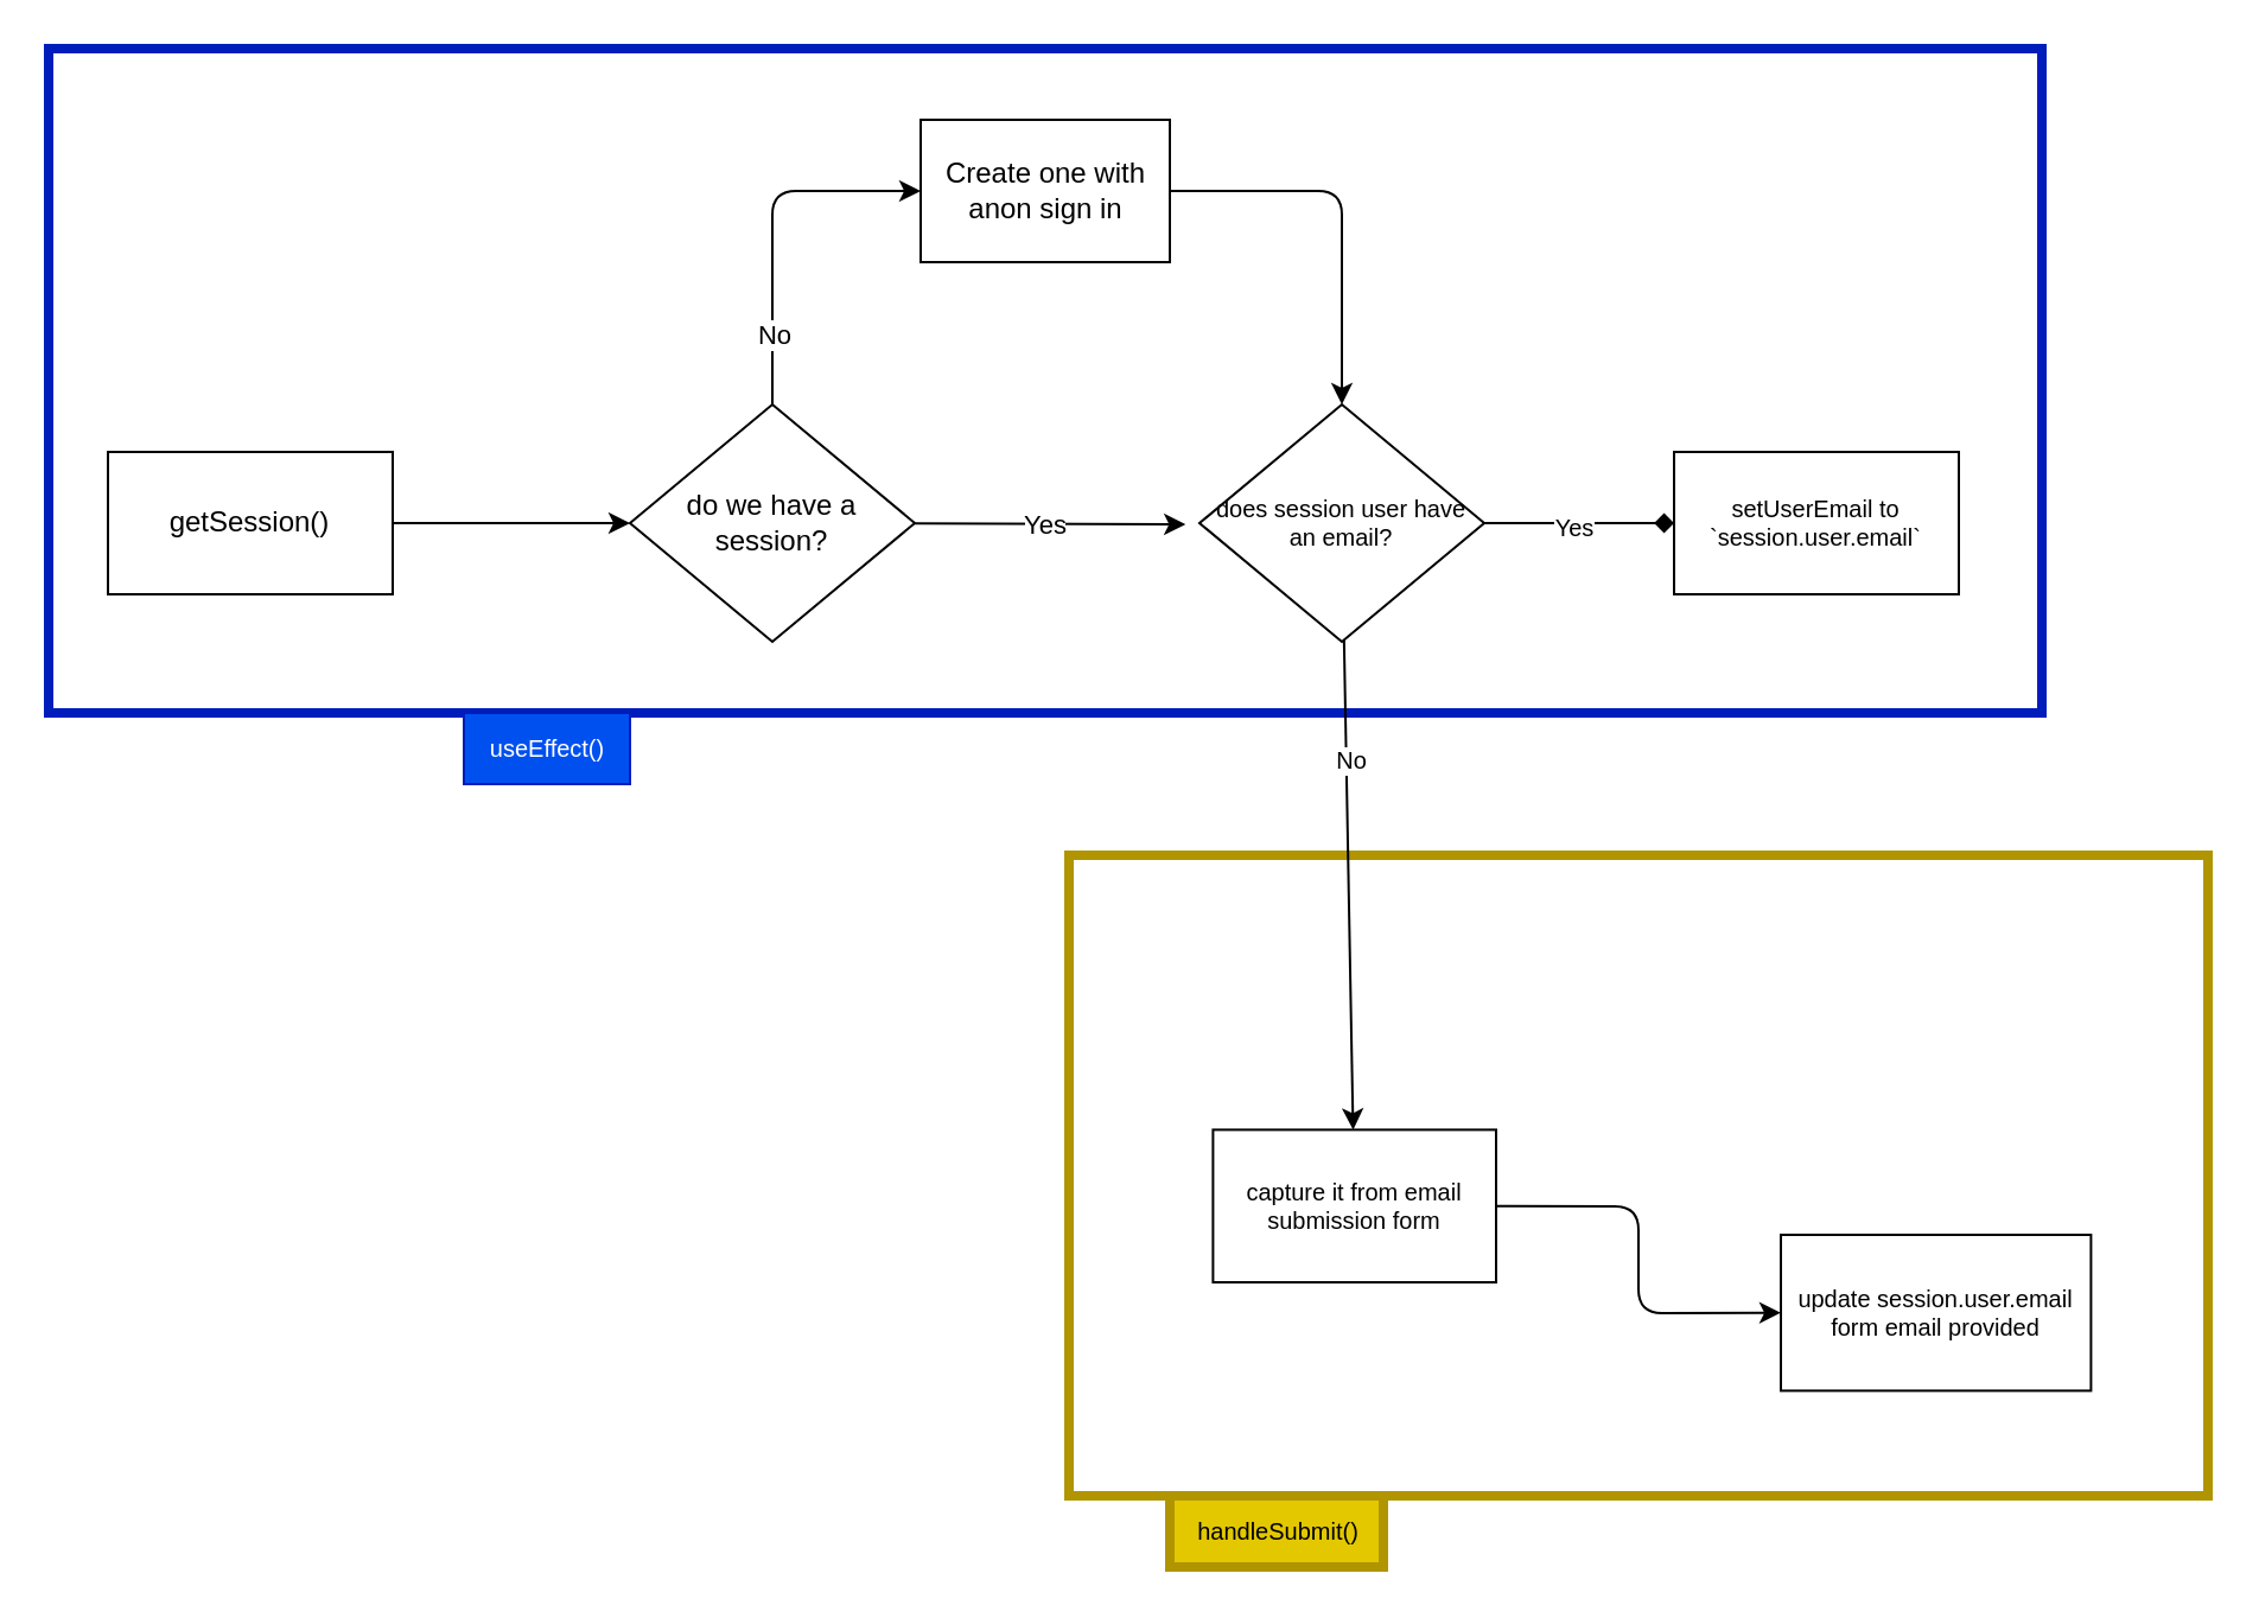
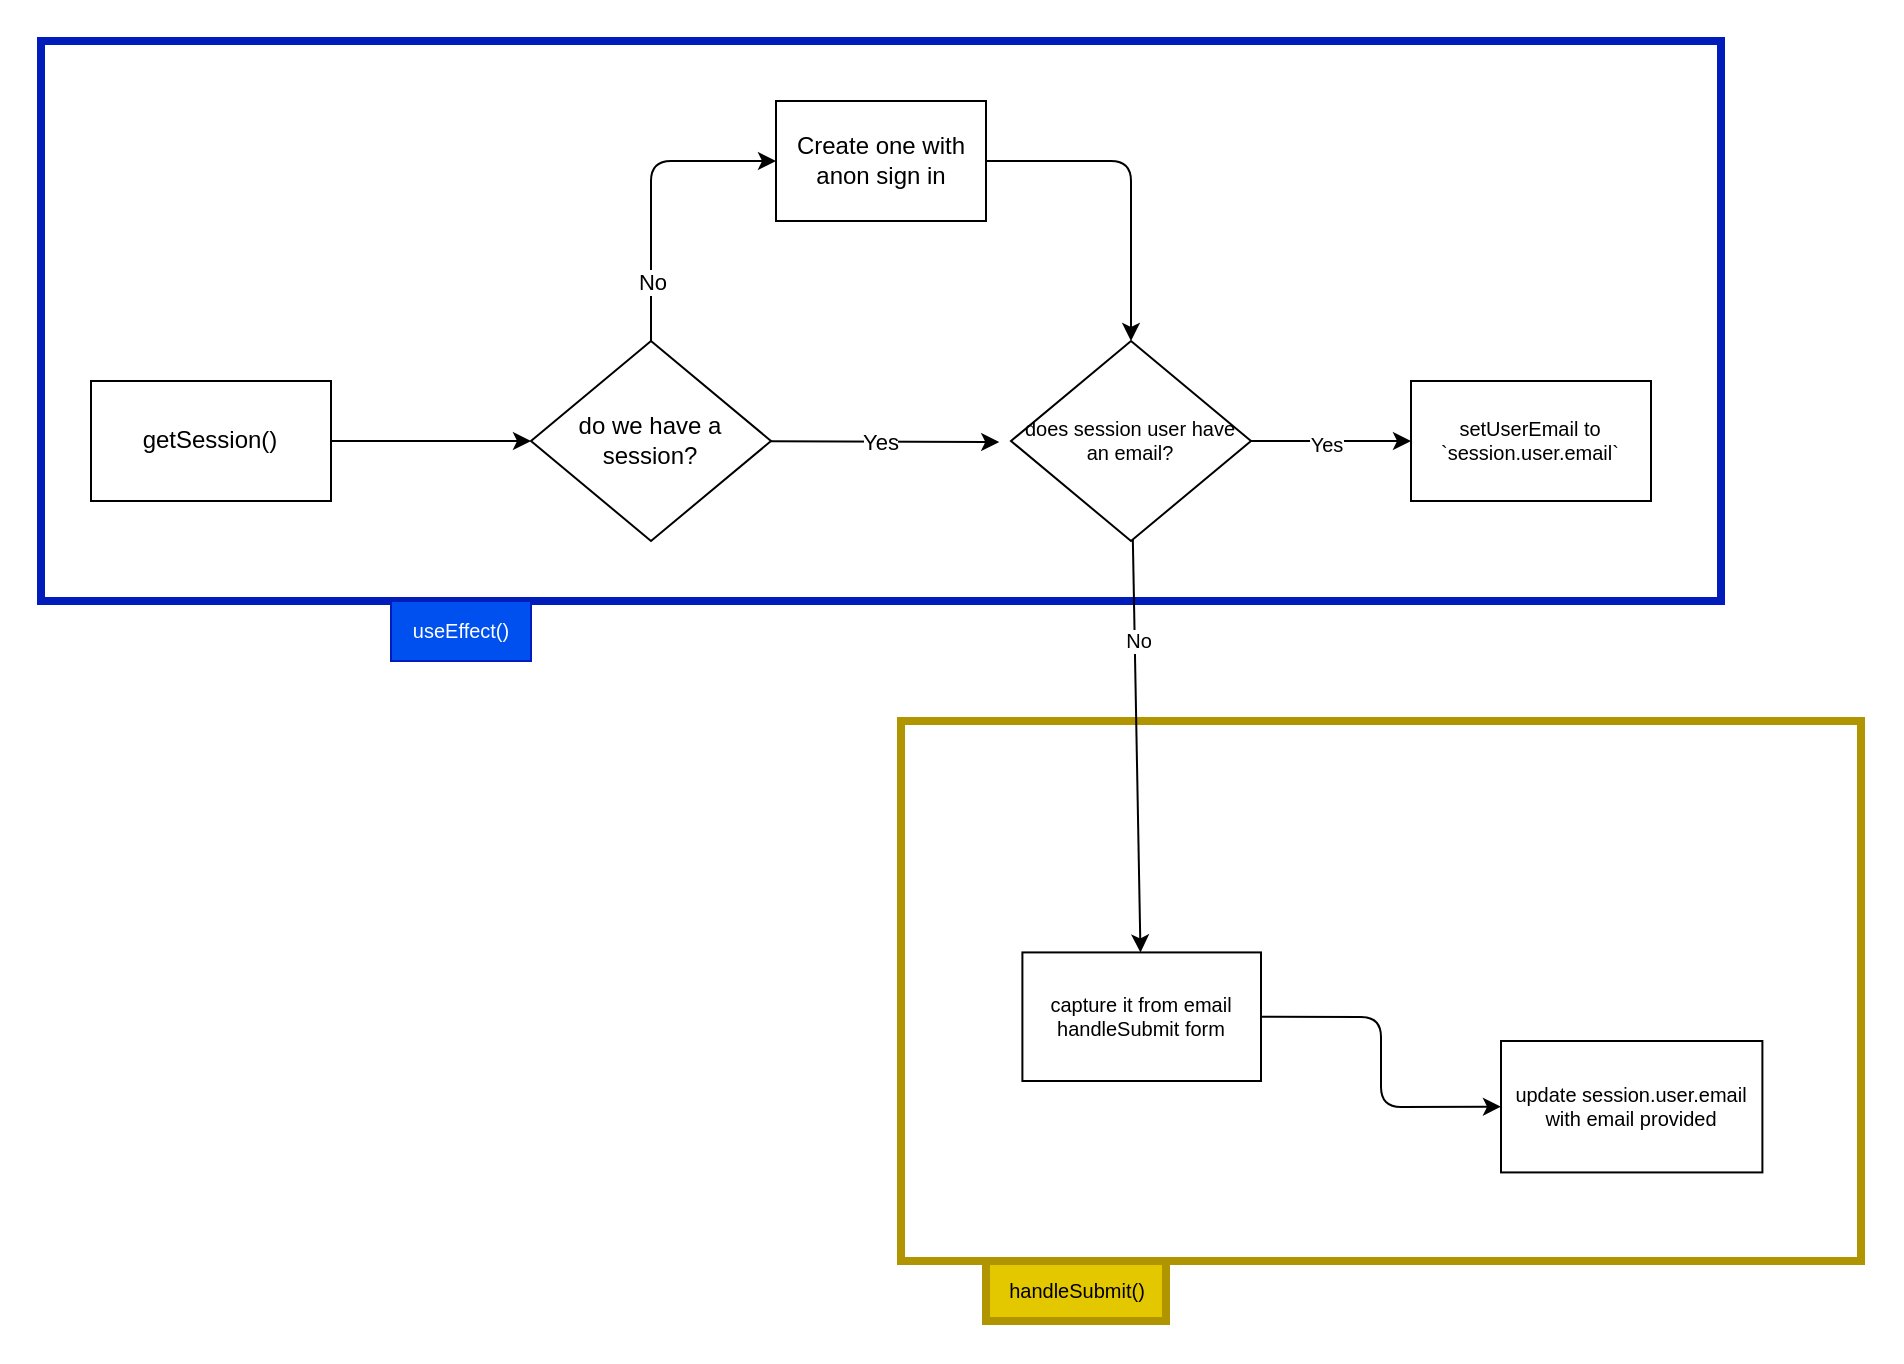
- <mxCell id="13" value="" style="edgeStyle=none;html=1;fontSize=10;endArrow=diamond;" parent="1" source="17" target="18" edge="1"><mxGeometry relative="1" as="geometry" /></mxCell>
+ <mxCell id="13" value="" style="edgeStyle=none;html=1;fontSize=10;" parent="1" source="17" target="18" edge="1"><mxGeometry relative="1" as="geometry" /></mxCell>
- <mxCell id="23" value="capture it from email submission form" style="whiteSpace=wrap;html=1;fontSize=10;spacingTop=0;spacing=2;" parent="1" vertex="1"><mxGeometry x="510.7" y="475.71" width="119.3" height="64.29" as="geometry" /></mxCell>
+ <mxCell id="23" value="capture it from email handleSubmit form" style="whiteSpace=wrap;html=1;fontSize=10;spacingTop=0;spacing=2;" parent="1" vertex="1"><mxGeometry x="510.7" y="475.71" width="119.3" height="64.29" as="geometry" /></mxCell>
- <mxCell id="21" value="update session.user.email form email provided" style="whiteSpace=wrap;html=1;fontSize=10;spacingTop=0;spacing=2;" parent="1" vertex="1"><mxGeometry x="750" y="520" width="130.7" height="65.71" as="geometry" /></mxCell>
+ <mxCell id="21" value="update session.user.email with email provided" style="whiteSpace=wrap;html=1;fontSize=10;spacingTop=0;spacing=2;" parent="1" vertex="1"><mxGeometry x="750" y="520" width="130.7" height="65.71" as="geometry" /></mxCell>
